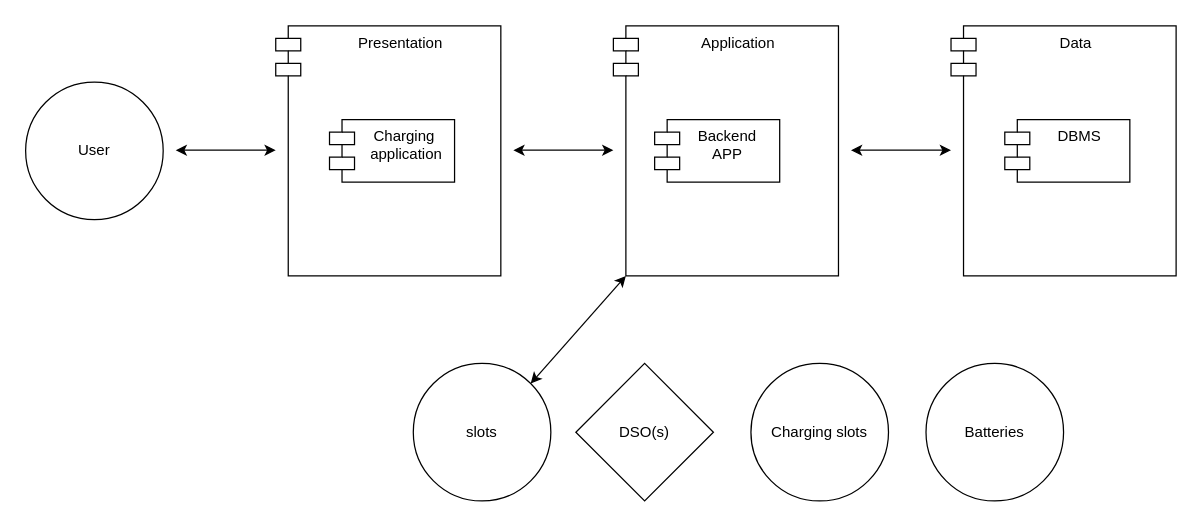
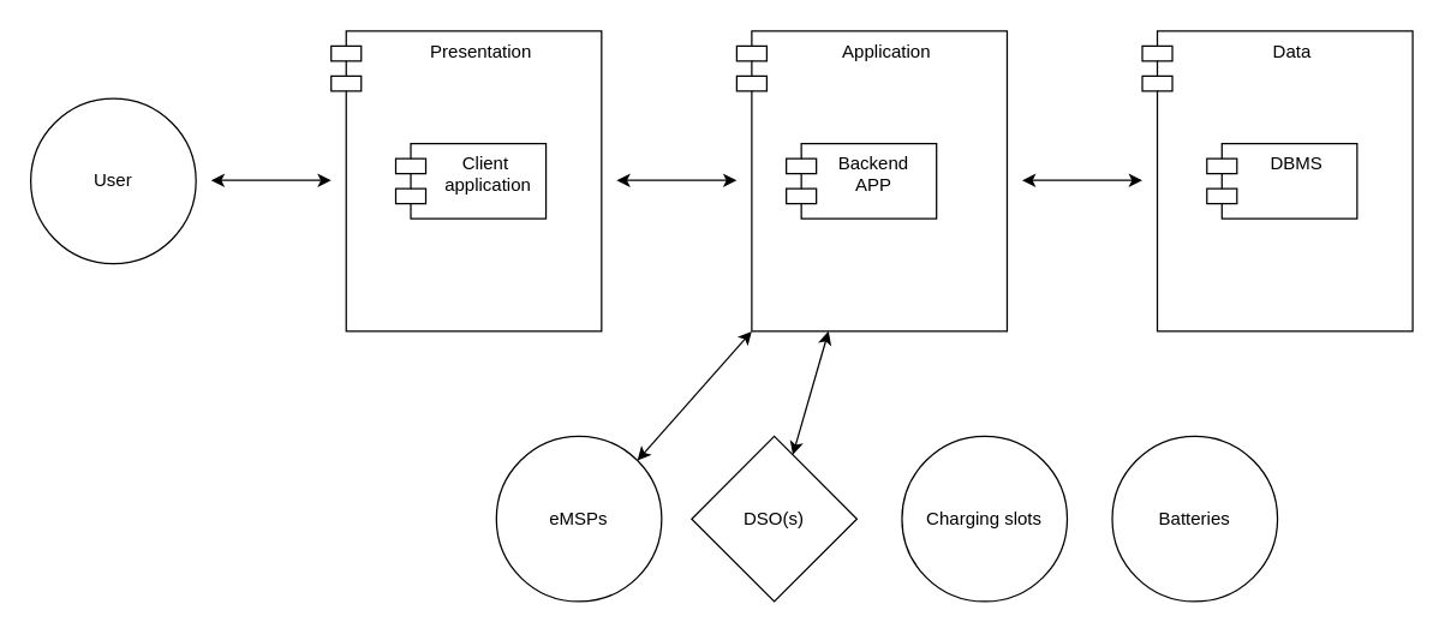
- <mxCell id="4" value="Charging&#10; application" style="shape=module;align=left;spacingLeft=20;align=center;verticalAlign=top;" parent="1" vertex="1"><mxGeometry x="263" y="95" width="100" height="50" as="geometry" /></mxCell>
+ <mxCell id="4" value="Client&#10; application" style="shape=module;align=left;spacingLeft=20;align=center;verticalAlign=top;" parent="1" vertex="1"><mxGeometry x="263" y="95" width="100" height="50" as="geometry" /></mxCell>
+ <mxCell id="14" value="" style="endArrow=classic;startArrow=classic;html=1;rounded=0;" parent="1" source="13" target="5" edge="1"><mxGeometry width="50" height="50" relative="1" as="geometry"><mxPoint x="480" y="310" as="sourcePoint" /><mxPoint x="530" y="250" as="targetPoint" /></mxGeometry></mxCell>
- <mxCell id="16" value="slots" style="ellipse;whiteSpace=wrap;html=1;aspect=fixed;" vertex="1" parent="1"><mxGeometry x="330" y="290" width="110" height="110" as="geometry" /></mxCell>
+ <mxCell id="16" value="eMSPs" style="ellipse;whiteSpace=wrap;html=1;aspect=fixed;" vertex="1" parent="1"><mxGeometry x="330" y="290" width="110" height="110" as="geometry" /></mxCell>
